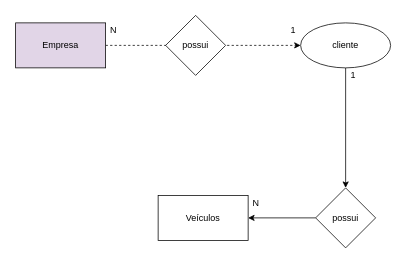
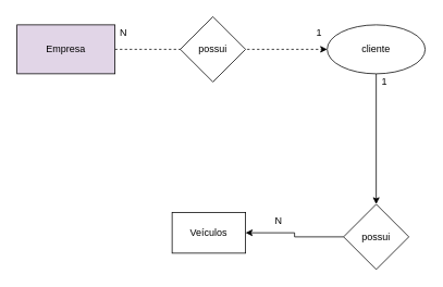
- <mxCell id="7" value="Veículos" style="rounded=0;whiteSpace=wrap;html=1;" vertex="1" parent="1"><mxGeometry x="210" y="260" width="120" height="60" as="geometry" /></mxCell>
+ <mxCell id="7" value="Veículos" style="rounded=0;whiteSpace=wrap;html=1;" vertex="1" parent="1"><mxGeometry x="210" y="260" width="90" height="50" as="geometry" /></mxCell>
